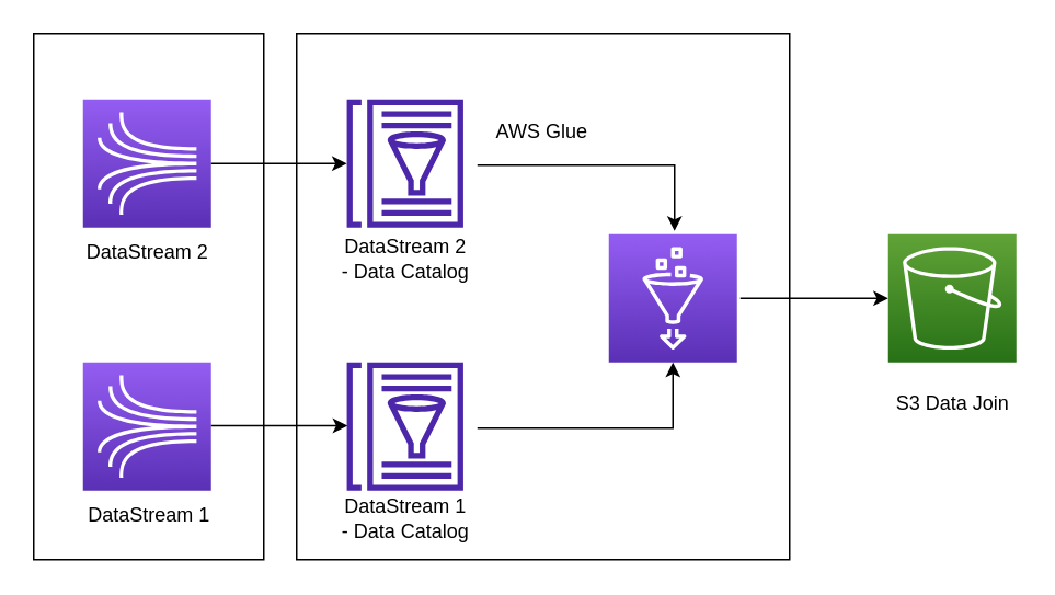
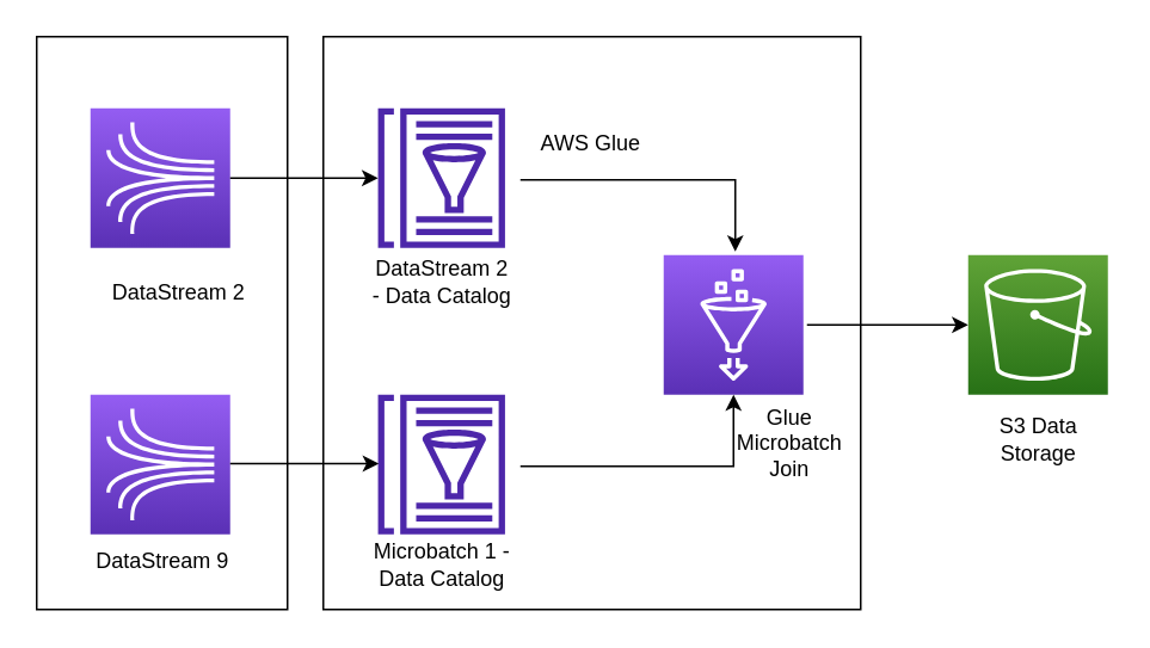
- <mxCell id="15" value="DataStream 2" style="text;html=1;strokeColor=none;fillColor=none;align=center;verticalAlign=middle;whiteSpace=wrap;rounded=0;" vertex="1" parent="1"><mxGeometry x="48.5" y="138" width="81" height="30" as="geometry" /></mxCell>
+ <mxCell id="15" value="DataStream 2" style="text;html=1;strokeColor=none;fillColor=none;align=center;verticalAlign=middle;whiteSpace=wrap;rounded=0;" vertex="1" parent="1"><mxGeometry x="58.5" y="148" width="81" height="30" as="geometry" /></mxCell>
- <mxCell id="21" value="S3 Data Join" style="text;html=1;strokeColor=none;fillColor=none;align=center;verticalAlign=middle;whiteSpace=wrap;rounded=0;" vertex="1" parent="1"><mxGeometry x="538.5" y="230" width="81" height="30" as="geometry" /></mxCell>
+ <mxCell id="21" value="S3 Data Storage" style="text;html=1;strokeColor=none;fillColor=none;align=center;verticalAlign=middle;whiteSpace=wrap;rounded=0;" vertex="1" parent="1"><mxGeometry x="538.5" y="230" width="81" height="30" as="geometry" /></mxCell>
+ <mxCell id="18" value="Glue Microbatch Join" style="text;html=1;strokeColor=none;fillColor=none;align=center;verticalAlign=middle;whiteSpace=wrap;rounded=0;" vertex="1" parent="1"><mxGeometry x="400" y="232" width="81" height="30" as="geometry" /></mxCell>
- <mxCell id="14" value="DataStream 1" style="text;html=1;strokeColor=none;fillColor=none;align=center;verticalAlign=middle;whiteSpace=wrap;rounded=0;" vertex="1" parent="1"><mxGeometry x="50" y="298" width="81" height="30" as="geometry" /></mxCell>
+ <mxCell id="14" value="DataStream 9" style="text;html=1;strokeColor=none;fillColor=none;align=center;verticalAlign=middle;whiteSpace=wrap;rounded=0;" vertex="1" parent="1"><mxGeometry x="50" y="298" width="81" height="30" as="geometry" /></mxCell>
- <mxCell id="17" value="DataStream 1 - Data Catalog" style="text;html=1;strokeColor=none;fillColor=none;align=center;verticalAlign=middle;whiteSpace=wrap;rounded=0;" vertex="1" parent="1"><mxGeometry x="205.5" y="300" width="81" height="30" as="geometry" /></mxCell>
+ <mxCell id="17" value="Microbatch 1 - Data Catalog" style="text;html=1;strokeColor=none;fillColor=none;align=center;verticalAlign=middle;whiteSpace=wrap;rounded=0;" vertex="1" parent="1"><mxGeometry x="205.5" y="300" width="81" height="30" as="geometry" /></mxCell>
